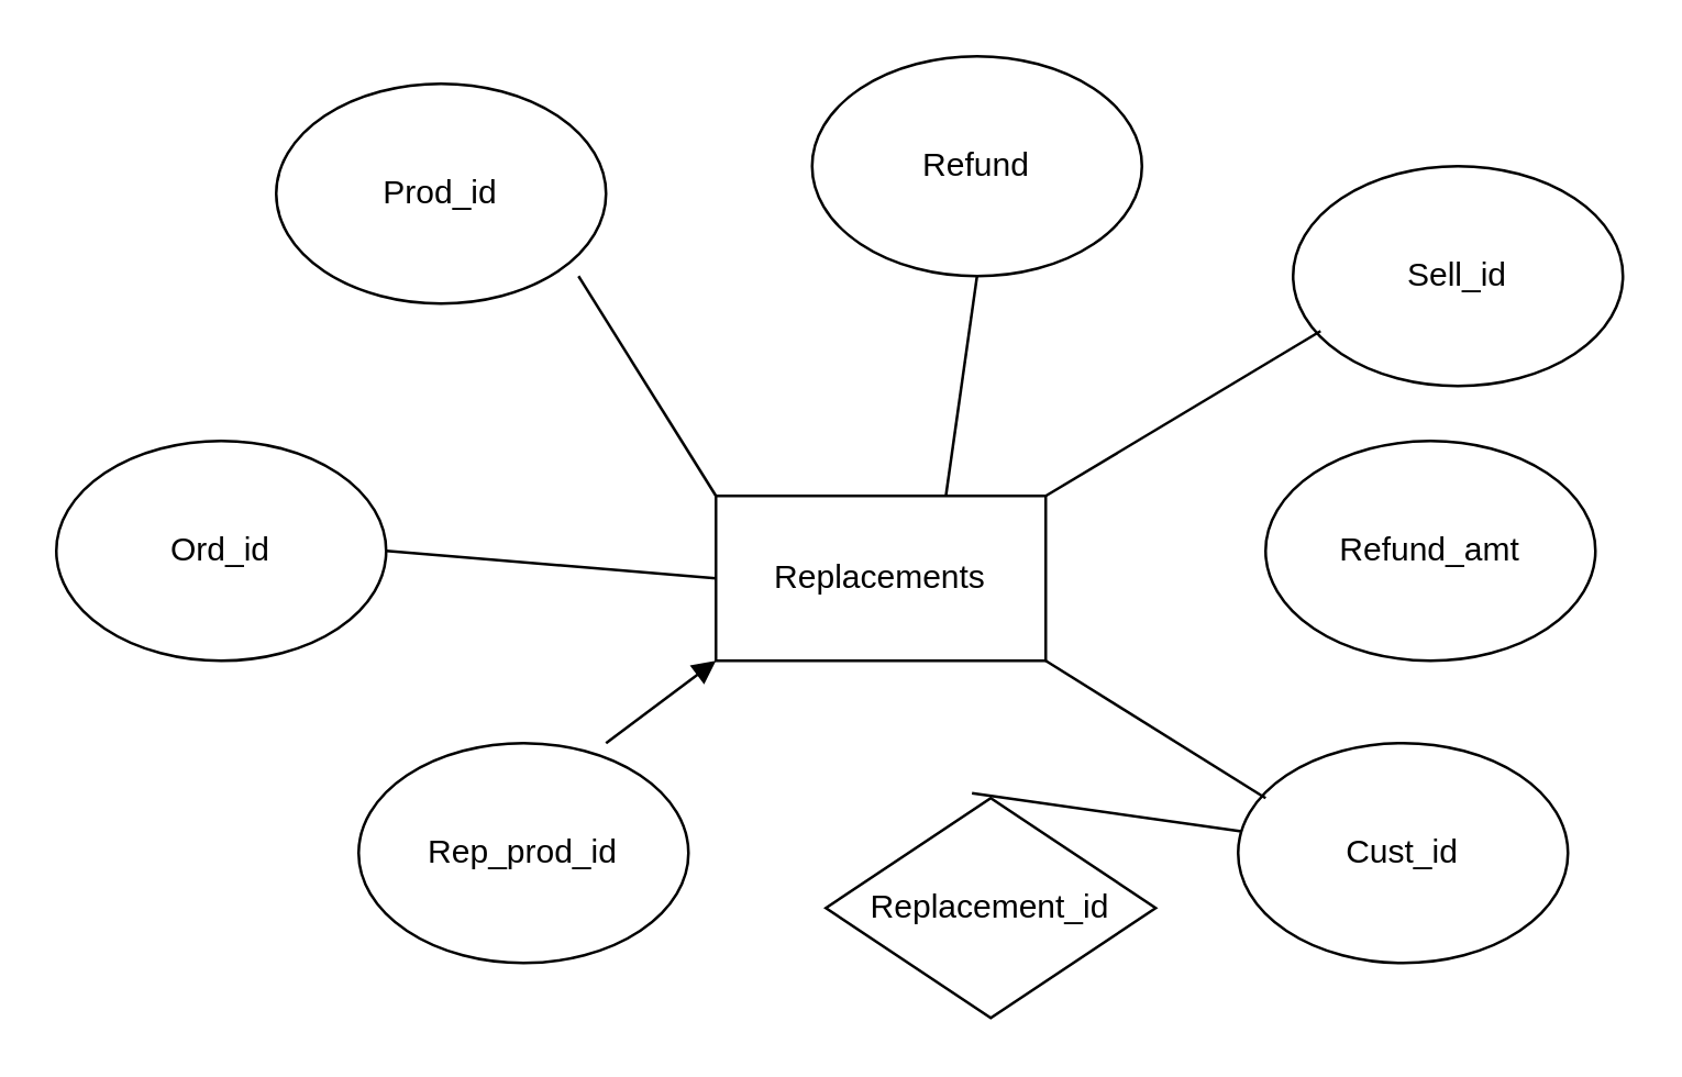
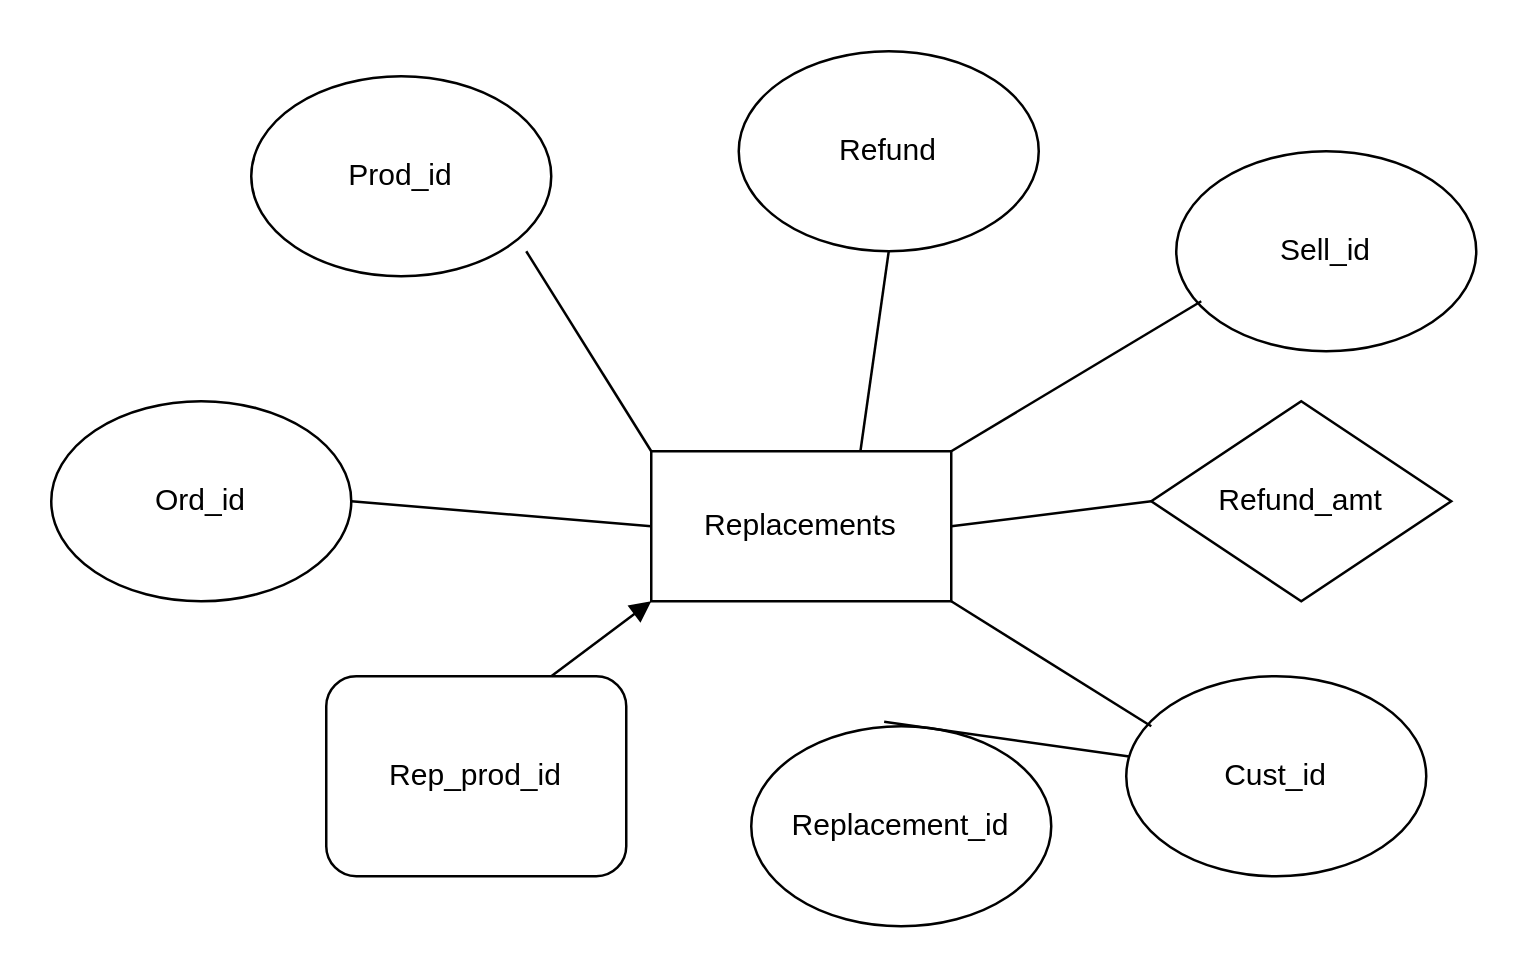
- <mxCell id="5" value="Refund_amt" style="ellipse;whiteSpace=wrap;html=1;" parent="1" vertex="1"><mxGeometry x="460" y="160" width="120" height="80" as="geometry" /></mxCell>
+ <mxCell id="5" value="Refund_amt" style="rhombus;whiteSpace=wrap;html=1;" parent="1" vertex="1"><mxGeometry x="460" y="160" width="120" height="80" as="geometry" /></mxCell>
+ <mxCell id="14" value="" style="endArrow=none;html=1;rounded=0;entryX=0;entryY=0.5;entryDx=0;entryDy=0;exitX=1;exitY=0.5;exitDx=0;exitDy=0;" parent="1" source="2" target="5" edge="1"><mxGeometry width="50" height="50" relative="1" as="geometry"><mxPoint x="300" y="240" as="sourcePoint" /><mxPoint x="350" y="190" as="targetPoint" /></mxGeometry></mxCell>
- <mxCell id="17" value="Rep_prod_id" style="ellipse;whiteSpace=wrap;html=1;" vertex="1" parent="1"><mxGeometry x="130" y="270" width="120" height="80" as="geometry" /></mxCell>
+ <mxCell id="17" value="Rep_prod_id" style="whiteSpace=wrap;html=1;rounded=1;" vertex="1" parent="1"><mxGeometry x="130" y="270" width="120" height="80" as="geometry" /></mxCell>
- <mxCell id="4" value="Replacement_id" style="rhombus;whiteSpace=wrap;html=1;" parent="1" vertex="1"><mxGeometry x="300" y="290" width="120" height="80" as="geometry" /></mxCell>
+ <mxCell id="4" value="Replacement_id" style="ellipse;whiteSpace=wrap;html=1;" parent="1" vertex="1"><mxGeometry x="300" y="290" width="120" height="80" as="geometry" /></mxCell>
